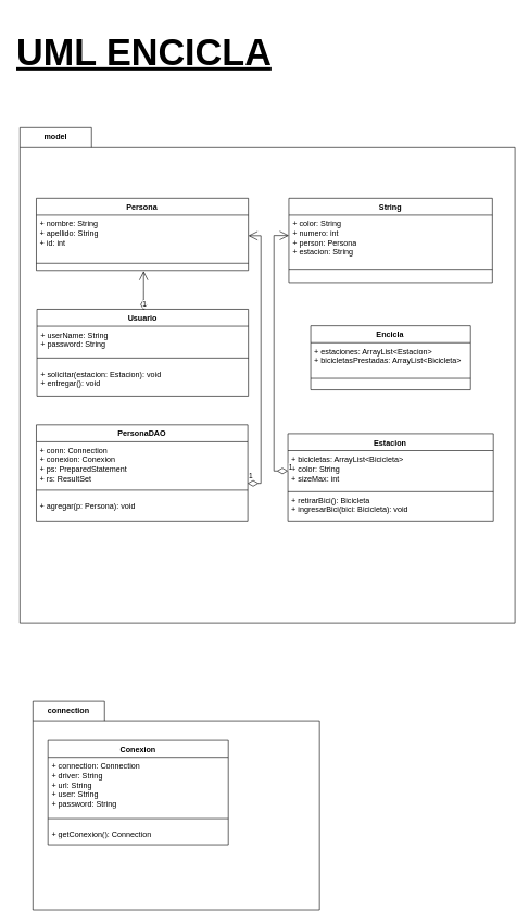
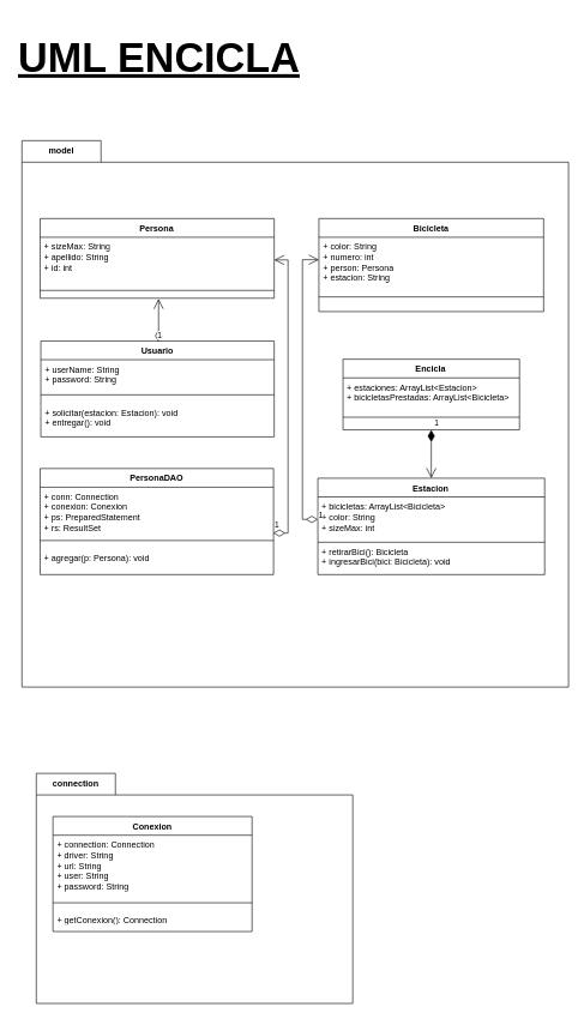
- <mxCell id="7" value="String" style="swimlane;fontStyle=1;align=center;verticalAlign=top;childLayout=stackLayout;horizontal=1;startSize=26;horizontalStack=0;resizeParent=1;resizeParentMax=0;resizeLast=0;collapsible=1;marginBottom=0;whiteSpace=wrap;html=1;" vertex="1" parent="2"><mxGeometry x="412.93" y="108.368" width="312.44" height="129.411" as="geometry" /></mxCell>
+ <mxCell id="7" value="Bicicleta" style="swimlane;fontStyle=1;align=center;verticalAlign=top;childLayout=stackLayout;horizontal=1;startSize=26;horizontalStack=0;resizeParent=1;resizeParentMax=0;resizeLast=0;collapsible=1;marginBottom=0;whiteSpace=wrap;html=1;" vertex="1" parent="2"><mxGeometry x="412.93" y="108.368" width="312.44" height="129.411" as="geometry" /></mxCell>
- <mxCell id="5" value="  + nombre: String&lt;br/&gt;  + apellido: String&lt;br/&gt;  + id: int" style="text;strokeColor=none;fillColor=none;align=left;verticalAlign=top;spacingLeft=4;spacingRight=4;overflow=hidden;rotatable=0;points=[[0,0.5],[1,0.5]];portConstraint=eastwest;whiteSpace=wrap;html=1;" vertex="1" parent="4"><mxGeometry y="26" width="325.44" height="63.138" as="geometry" /></mxCell>
+ <mxCell id="5" value="  + sizeMax: String&lt;br/&gt;  + apellido: String&lt;br/&gt;  + id: int" style="text;strokeColor=none;fillColor=none;align=left;verticalAlign=top;spacingLeft=4;spacingRight=4;overflow=hidden;rotatable=0;points=[[0,0.5],[1,0.5]];portConstraint=eastwest;whiteSpace=wrap;html=1;" vertex="1" parent="4"><mxGeometry y="26" width="325.44" height="63.138" as="geometry" /></mxCell>
+ <mxCell id="26" value="1" style="endArrow=open;html=1;endSize=12;startArrow=diamondThin;startSize=14;startFill=1;edgeStyle=orthogonalEdgeStyle;align=left;verticalAlign=bottom;rounded=0;exitX=0.5;exitY=1;exitDx=0;exitDy=0;entryX=0.5;entryY=0;entryDx=0;entryDy=0;" edge="1" parent="2" source="23" target="10"><mxGeometry x="-1" y="3" relative="1" as="geometry"><mxPoint x="400" y="280" as="sourcePoint" /><mxPoint x="560" y="280" as="targetPoint" /></mxGeometry></mxCell>
